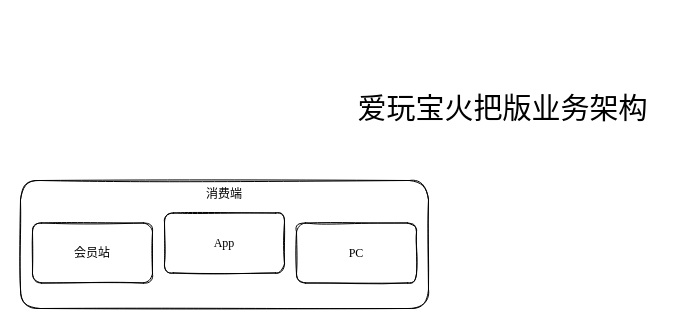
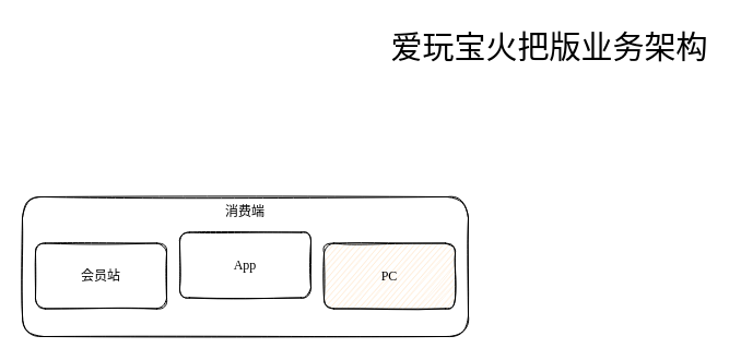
- <mxCell id="2" value="爱玩宝火把版业务架构" style="text;html=1;align=center;verticalAlign=middle;resizable=0;points=[];autosize=1;strokeColor=none;fillColor=none;hachureGap=4;fontFamily=Comic Sans MS;fontSize=29;sketch=1;rounded=1;" vertex="1" parent="1"><mxGeometry x="348" y="85" width="308" height="47" as="geometry" /></mxCell>
+ <mxCell id="2" value="爱玩宝火把版业务架构" style="text;html=1;align=center;verticalAlign=middle;resizable=0;points=[];autosize=1;strokeColor=none;fillColor=none;hachureGap=4;fontFamily=Comic Sans MS;fontSize=29;sketch=1;rounded=1;" vertex="1" parent="1"><mxGeometry x="348" y="20" width="308" height="47" as="geometry" /></mxCell>
- <mxCell id="6" value="PC" style="whiteSpace=wrap;html=1;rounded=1;sketch=1;hachureGap=4;fontFamily=Comic Sans MS;fontSize=12;" vertex="1" parent="1"><mxGeometry x="296" y="222.5" width="120" height="60" as="geometry" /></mxCell>
+ <mxCell id="6" value="PC" style="whiteSpace=wrap;html=1;rounded=1;sketch=1;hachureGap=4;fontFamily=Comic Sans MS;fontSize=12;fillColor=#ffe6cc;" vertex="1" parent="1"><mxGeometry x="296" y="222.5" width="120" height="60" as="geometry" /></mxCell>
